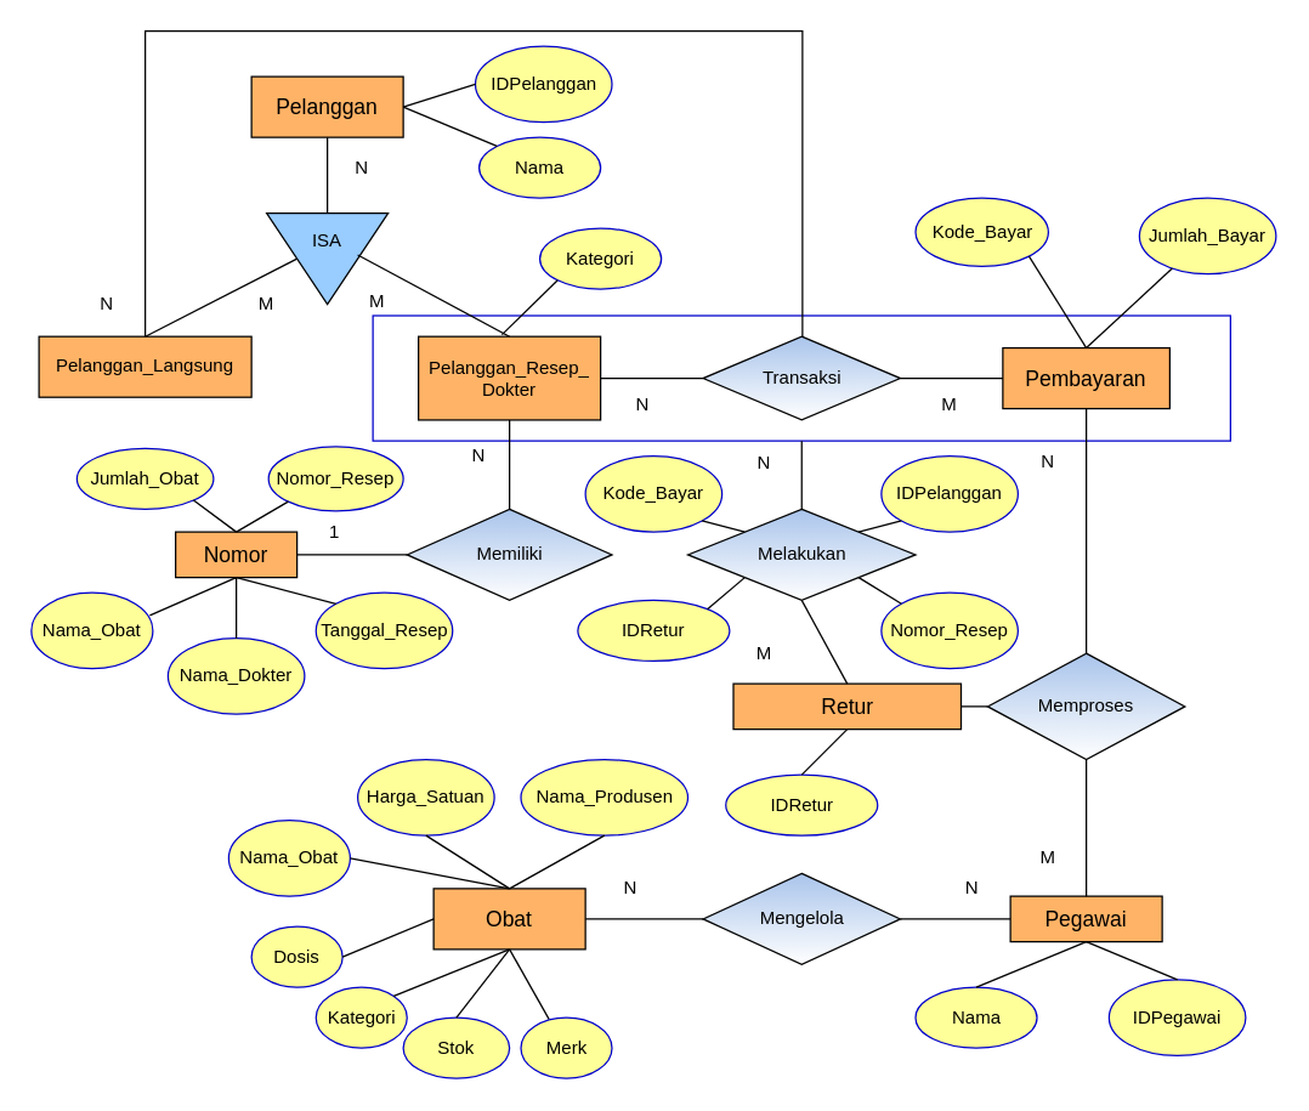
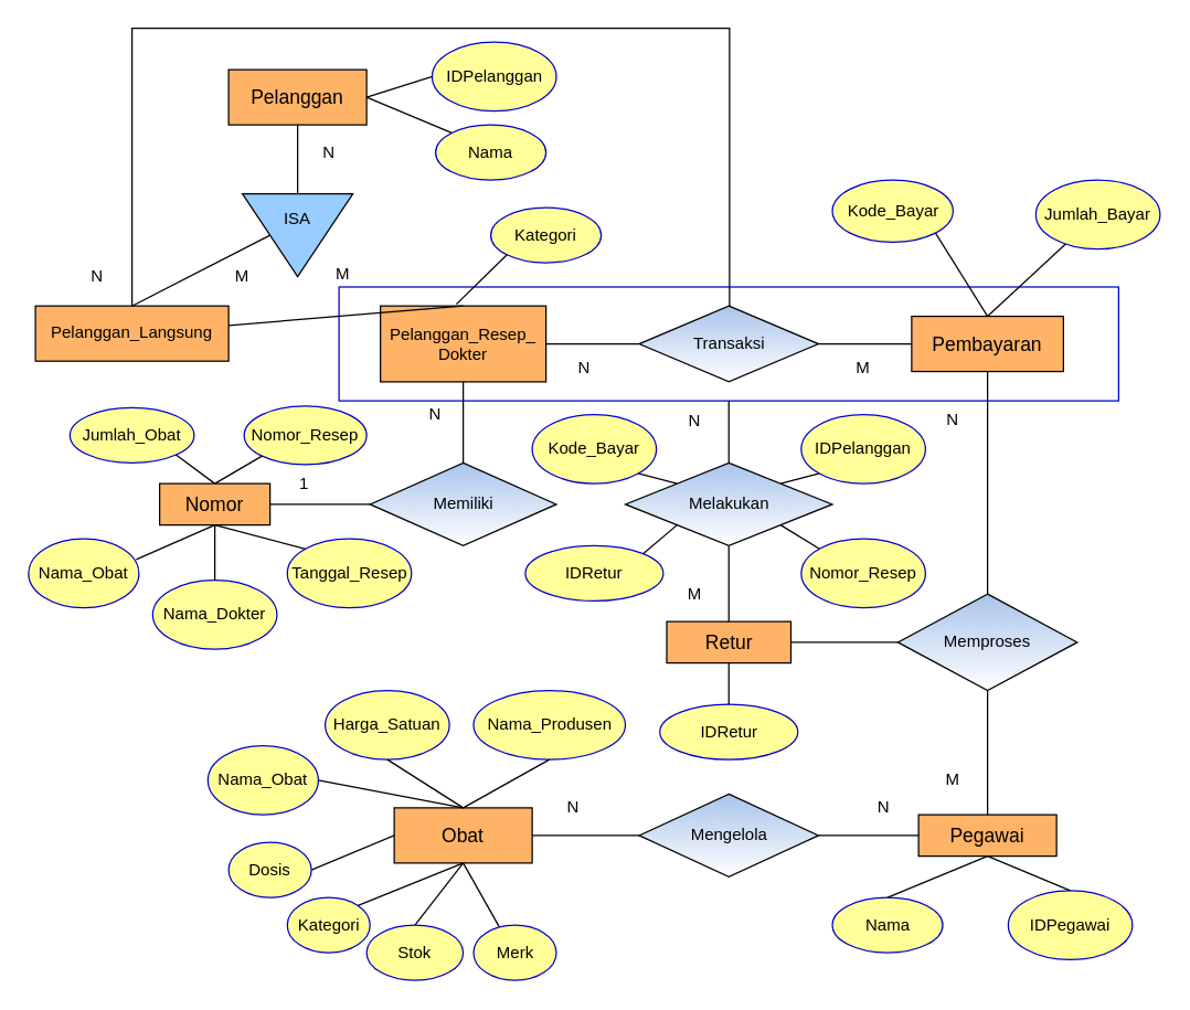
- <mxCell id="16" value="" style="endArrow=none;html=1;exitX=0.5;exitY=0;exitDx=0;exitDy=0;entryX=1;entryY=1;entryDx=0;entryDy=0;" edge="1" parent="1" source="11" target="14"><mxGeometry width="50" height="50" relative="1" as="geometry"><mxPoint x="400" y="170" as="sourcePoint" /><mxPoint x="390" y="110" as="targetPoint" /></mxGeometry></mxCell>
+ <mxCell id="16" value="" style="endArrow=none;html=1;exitX=0.5;exitY=0;exitDx=0;exitDy=0;" edge="1" parent="1" source="11" target="10"><mxGeometry width="50" height="50" relative="1" as="geometry"><mxPoint x="400" y="170" as="sourcePoint" /><mxPoint x="390" y="110" as="targetPoint" /></mxGeometry></mxCell>
- <mxCell id="8" value="&lt;font style=&quot;font-size: 14px&quot;&gt;Retur&lt;/font&gt;" style="rounded=0;whiteSpace=wrap;html=1;fillColor=#FFB366;" vertex="1" parent="1"><mxGeometry x="482.5" y="450" width="150" height="30" as="geometry" /></mxCell>
+ <mxCell id="8" value="&lt;font style=&quot;font-size: 14px&quot;&gt;Retur&lt;/font&gt;" style="rounded=0;whiteSpace=wrap;html=1;fillColor=#FFB366;" vertex="1" parent="1"><mxGeometry x="482.5" y="450" width="90" height="30" as="geometry" /></mxCell>
